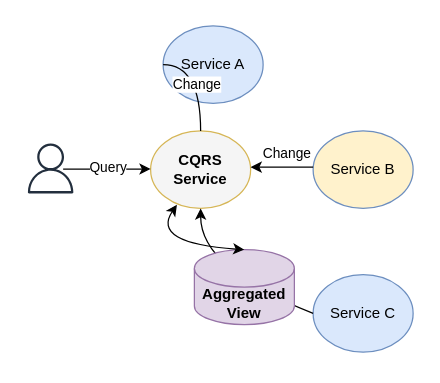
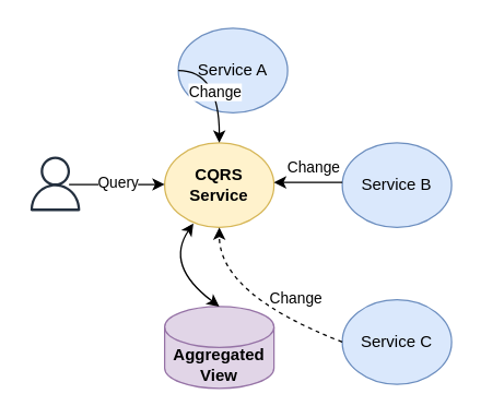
- <mxCell id="9" value="" style="endArrow=none;html=1;entryX=0.5;entryY=0;entryDx=0;entryDy=0;exitX=0;exitY=0.5;exitDx=0;exitDy=0;curved=1;" edge="1" parent="1" source="4" target="3"><mxGeometry width="50" height="50" relative="1" as="geometry"><mxPoint x="270" y="43" as="sourcePoint" /><mxPoint x="190" y="92.998" as="targetPoint" /><Array as="points"><mxPoint x="160" y="51" /></Array></mxGeometry></mxCell>
+ <mxCell id="9" value="" style="endArrow=classic;html=1;entryX=0.5;entryY=0;entryDx=0;entryDy=0;exitX=0;exitY=0.5;exitDx=0;exitDy=0;curved=1;" edge="1" parent="1" source="4" target="3"><mxGeometry width="50" height="50" relative="1" as="geometry"><mxPoint x="270" y="43" as="sourcePoint" /><mxPoint x="190" y="92.998" as="targetPoint" /><Array as="points"><mxPoint x="160" y="51" /></Array></mxGeometry></mxCell>
- <mxCell id="3" value="CQRS Service" style="ellipse;whiteSpace=wrap;html=1;fillColor=#f5f5f5;strokeColor=#d6b656;fontStyle=1;" vertex="1" parent="1"><mxGeometry x="120" y="104" width="80" height="62" as="geometry" /></mxCell>
+ <mxCell id="3" value="CQRS Service" style="ellipse;whiteSpace=wrap;html=1;fillColor=#fff2cc;strokeColor=#d6b656;fontStyle=1" vertex="1" parent="1"><mxGeometry x="120" y="104" width="80" height="62" as="geometry" /></mxCell>
- <mxCell id="5" value="Service B" style="ellipse;whiteSpace=wrap;html=1;fillColor=#fff2cc;strokeColor=#6c8ebf;" vertex="1" parent="1"><mxGeometry x="250" y="104" width="80" height="62" as="geometry" /></mxCell>
+ <mxCell id="5" value="Service B" style="ellipse;whiteSpace=wrap;html=1;fillColor=#dae8fc;strokeColor=#6c8ebf;" vertex="1" parent="1"><mxGeometry x="250" y="104" width="80" height="62" as="geometry" /></mxCell>
- <mxCell id="7" value="" style="endArrow=classic;html=1;entryX=0.5;entryY=1;entryDx=0;entryDy=0;exitX=0;exitY=0.5;exitDx=0;exitDy=0;curved=1;" edge="1" parent="1" source="6" target="3"><mxGeometry width="50" height="50" relative="1" as="geometry"><mxPoint x="260" y="194" as="sourcePoint" /><mxPoint x="190" y="144" as="targetPoint" /><Array as="points"><mxPoint x="160" y="215" /></Array></mxGeometry></mxCell>
+ <mxCell id="7" value="" style="endArrow=classic;html=1;entryX=0.5;entryY=1;entryDx=0;entryDy=0;exitX=0;exitY=0.5;exitDx=0;exitDy=0;curved=1;dashed=1;" edge="1" parent="1" source="6" target="3"><mxGeometry width="50" height="50" relative="1" as="geometry"><mxPoint x="260" y="194" as="sourcePoint" /><mxPoint x="190" y="144" as="targetPoint" /><Array as="points"><mxPoint x="160" y="215" /></Array></mxGeometry></mxCell>
- <mxCell id="13" value="Aggregated&lt;br&gt;View" style="shape=cylinder3;whiteSpace=wrap;html=1;boundedLbl=1;backgroundOutline=1;size=15;fillColor=#e1d5e7;strokeColor=#9673a6;fontStyle=1" vertex="1" parent="1"><mxGeometry x="155" y="199" width="80" height="60" as="geometry" /></mxCell>
+ <mxCell id="13" value="Aggregated&lt;br&gt;View" style="shape=cylinder3;whiteSpace=wrap;html=1;boundedLbl=1;backgroundOutline=1;size=15;fillColor=#e1d5e7;strokeColor=#9673a6;fontStyle=1" vertex="1" parent="1"><mxGeometry x="120" y="224" width="80" height="60" as="geometry" /></mxCell>
